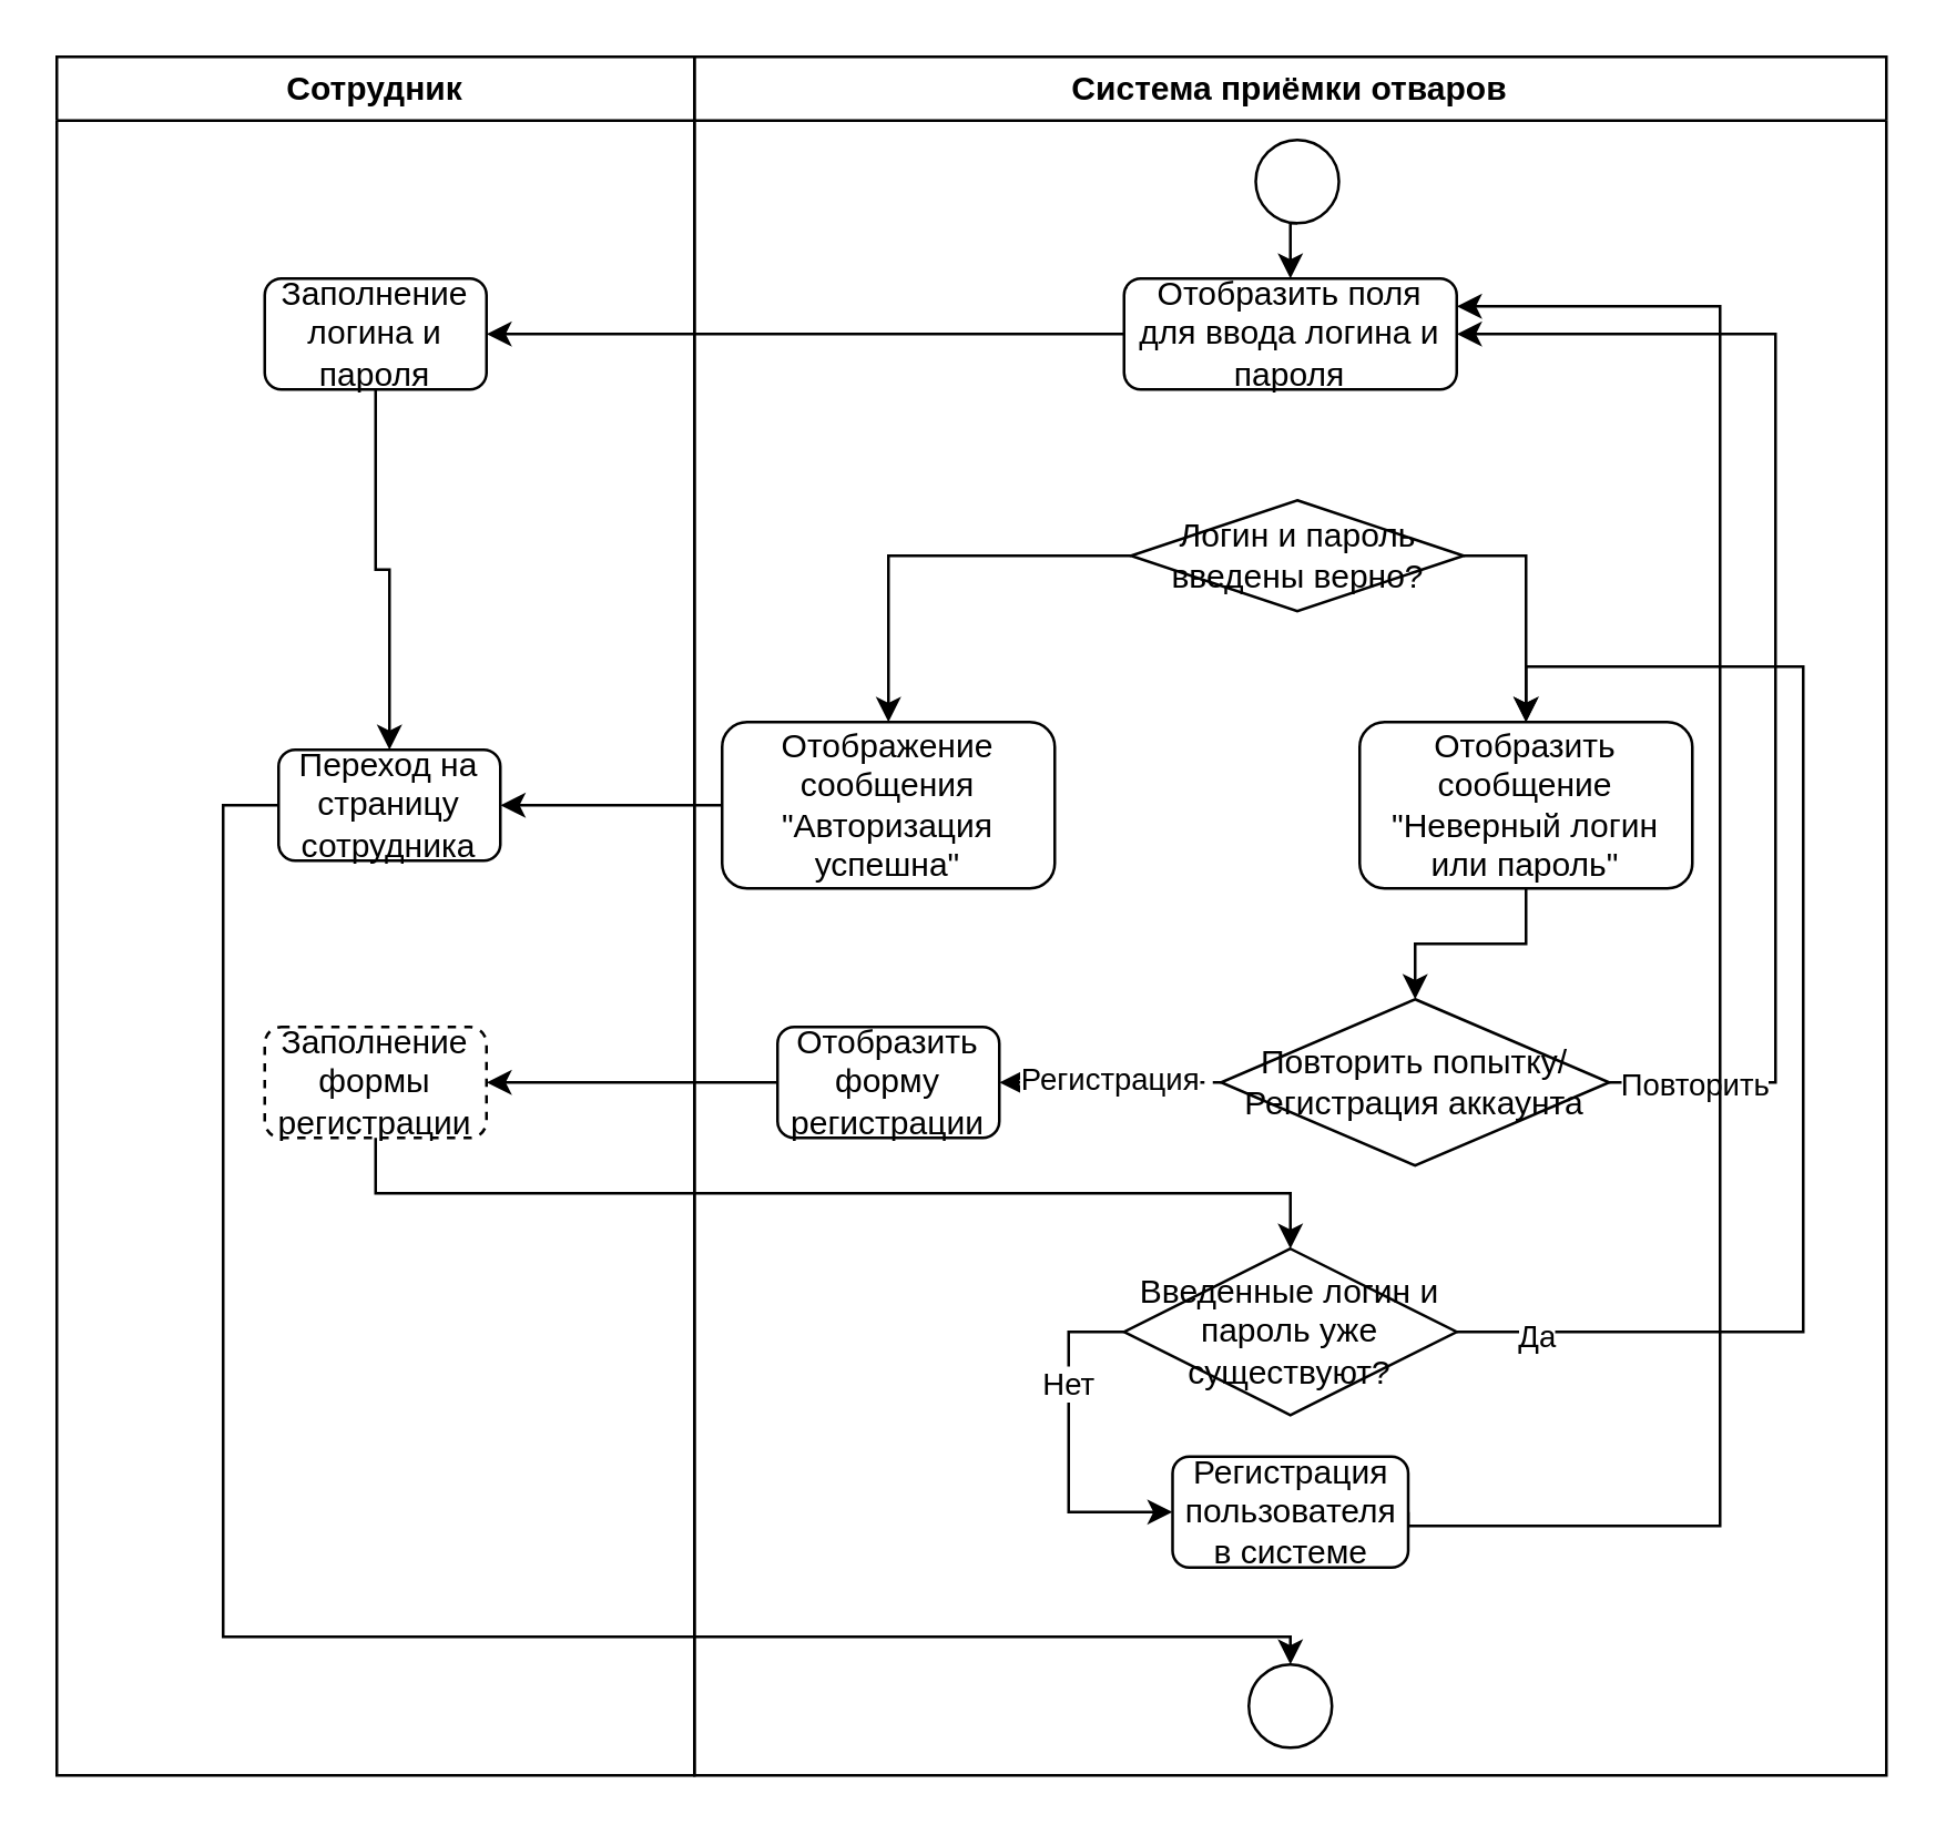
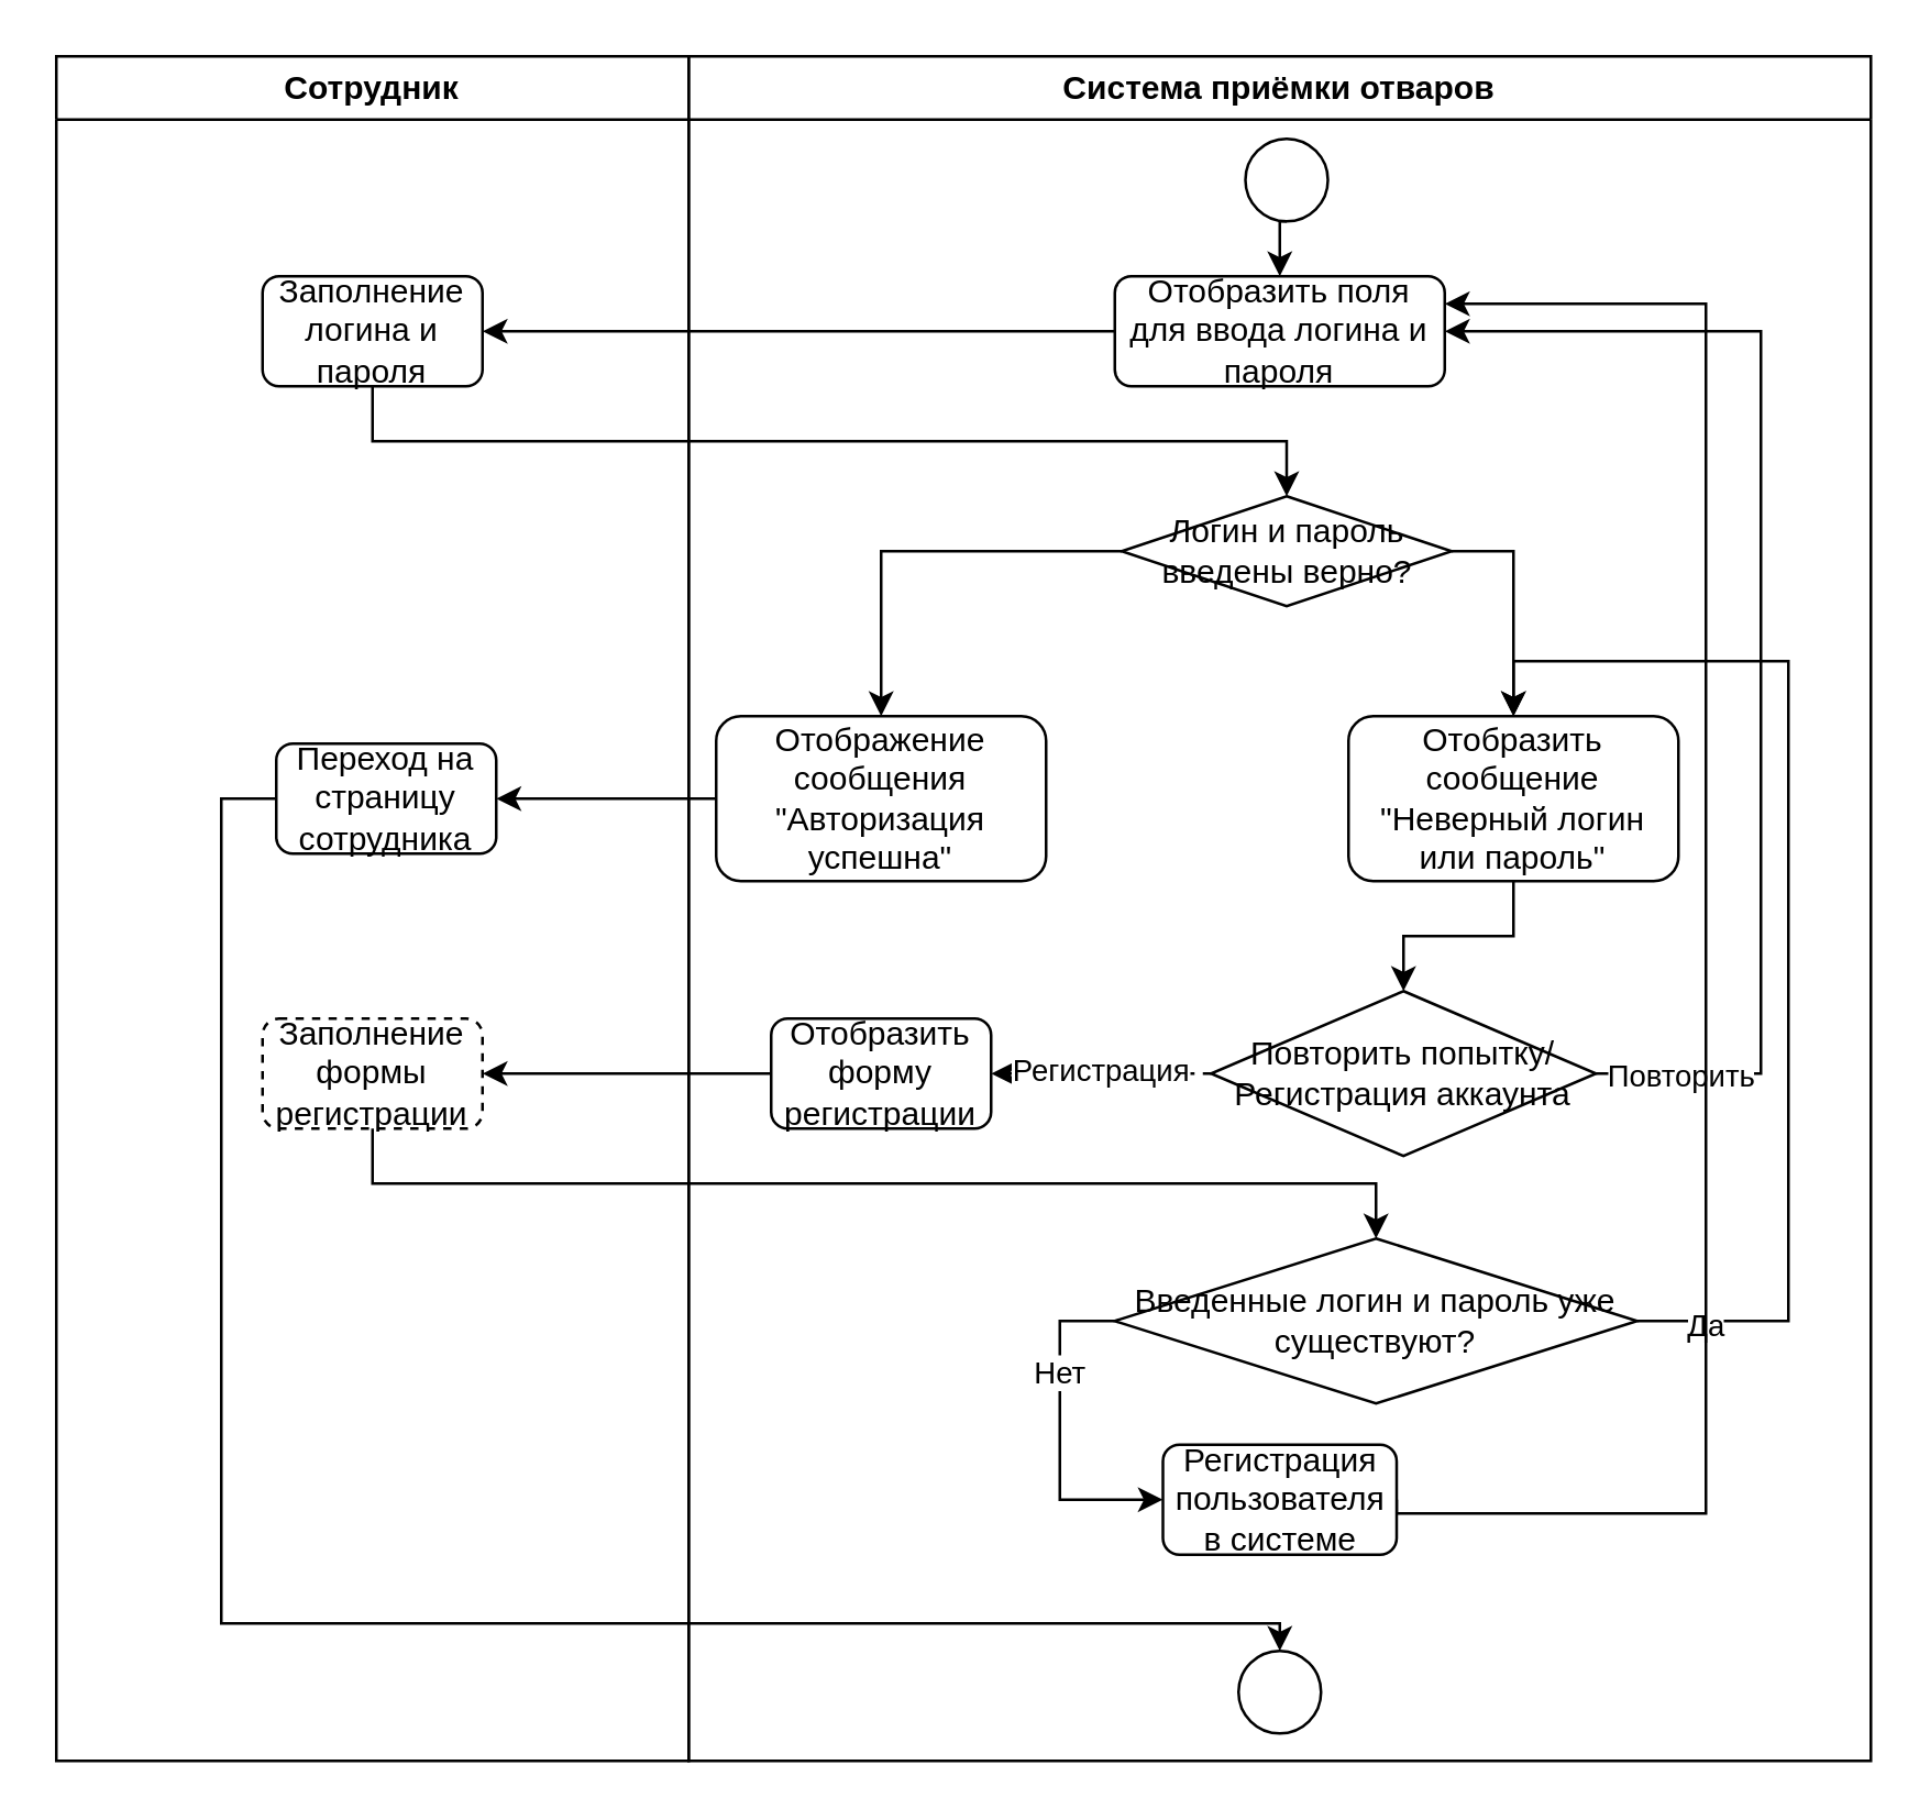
- <mxCell id="34" style="edgeStyle=orthogonalEdgeStyle;rounded=0;orthogonalLoop=1;jettySize=auto;html=1;exitX=0.5;exitY=1;exitDx=0;exitDy=0;" parent="1" source="28" target="29" edge="1"><mxGeometry relative="1" as="geometry" /></mxCell>
+ <mxCell id="34" style="edgeStyle=orthogonalEdgeStyle;rounded=0;orthogonalLoop=1;jettySize=auto;html=1;exitX=0.5;exitY=1;exitDx=0;exitDy=0;entryX=0.5;entryY=0;entryDx=0;entryDy=0;" parent="1" source="28" target="9" edge="1"><mxGeometry relative="1" as="geometry" /></mxCell>
- <mxCell id="23" value="Введенные логин и пароль уже существуют?" style="rhombus;whiteSpace=wrap;html=1;" parent="2" vertex="1"><mxGeometry x="155" y="430" width="120" height="60" as="geometry" /></mxCell>
+ <mxCell id="23" value="Введенные логин и пароль уже существуют?" style="rhombus;whiteSpace=wrap;html=1;" parent="2" vertex="1"><mxGeometry x="155" y="430" width="190" height="60" as="geometry" /></mxCell>
